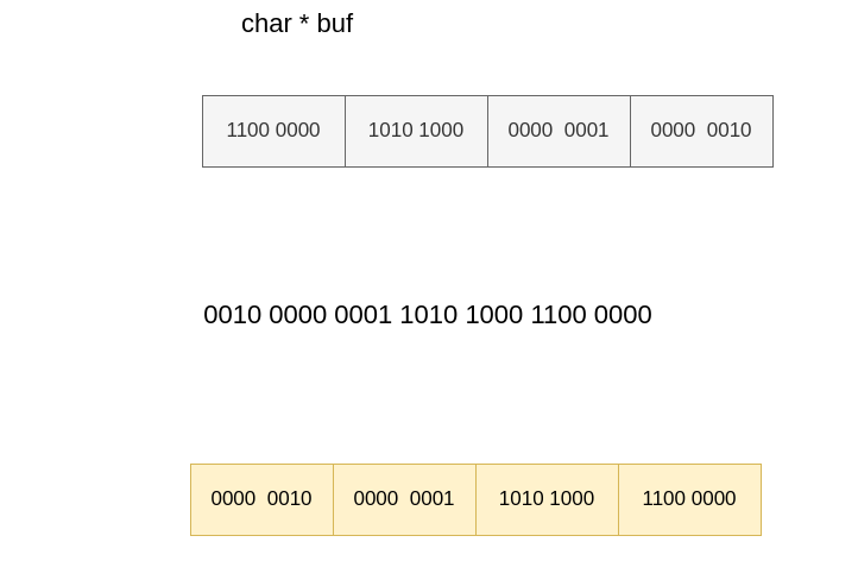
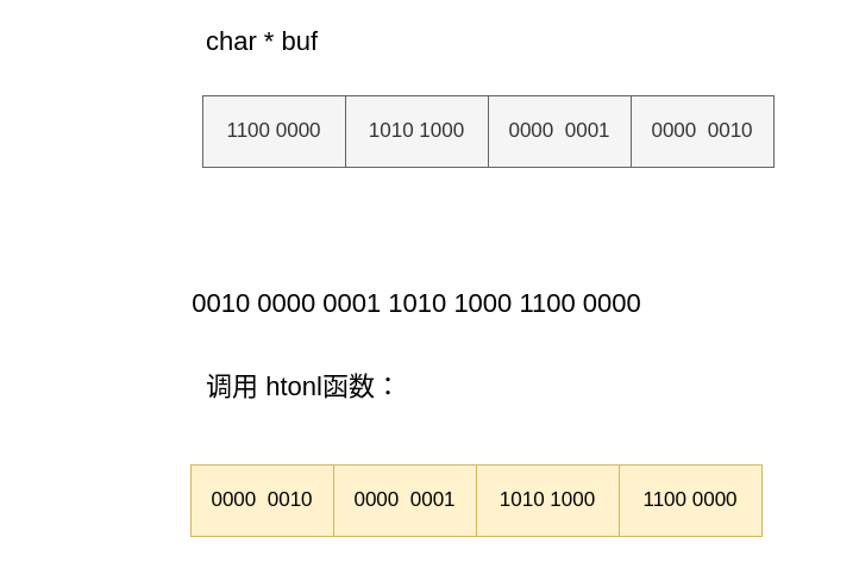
- <mxCell id="6" value="&lt;font style=&quot;font-size: 22px;&quot;&gt;char * buf&lt;/font&gt;" style="text;html=1;strokeColor=none;fillColor=none;align=center;verticalAlign=middle;whiteSpace=wrap;rounded=0;fontSize=17;" parent="1" vertex="1"><mxGeometry x="190" y="5" width="120" height="30" as="geometry" /></mxCell>
+ <mxCell id="6" value="&lt;font style=&quot;font-size: 22px;&quot;&gt;char * buf&lt;/font&gt;" style="text;html=1;strokeColor=none;fillColor=none;align=center;verticalAlign=middle;whiteSpace=wrap;rounded=0;fontSize=17;" parent="1" vertex="1"><mxGeometry x="160" y="20" width="120" height="30" as="geometry" /></mxCell>
- <mxCell id="7" value="0010 0000 0001 1010 1000 1100 0000" style="text;html=1;strokeColor=none;fillColor=none;align=center;verticalAlign=middle;whiteSpace=wrap;rounded=0;fontSize=22;" parent="1" vertex="1"><mxGeometry x="20" y="250" width="680" height="30" as="geometry" /></mxCell>
+ <mxCell id="7" value="0010 0000 0001 1010 1000 1100 0000" style="text;html=1;strokeColor=none;fillColor=none;align=center;verticalAlign=middle;whiteSpace=wrap;rounded=0;fontSize=22;" parent="1" vertex="1"><mxGeometry x="10" y="240" width="680" height="30" as="geometry" /></mxCell>
+ <mxCell id="8" value="调用 htonl函数：&lt;br&gt;" style="text;html=1;strokeColor=none;fillColor=none;align=center;verticalAlign=middle;whiteSpace=wrap;rounded=0;fontSize=22;" parent="1" vertex="1"><mxGeometry x="110" y="310" width="290" height="30" as="geometry" /></mxCell>
